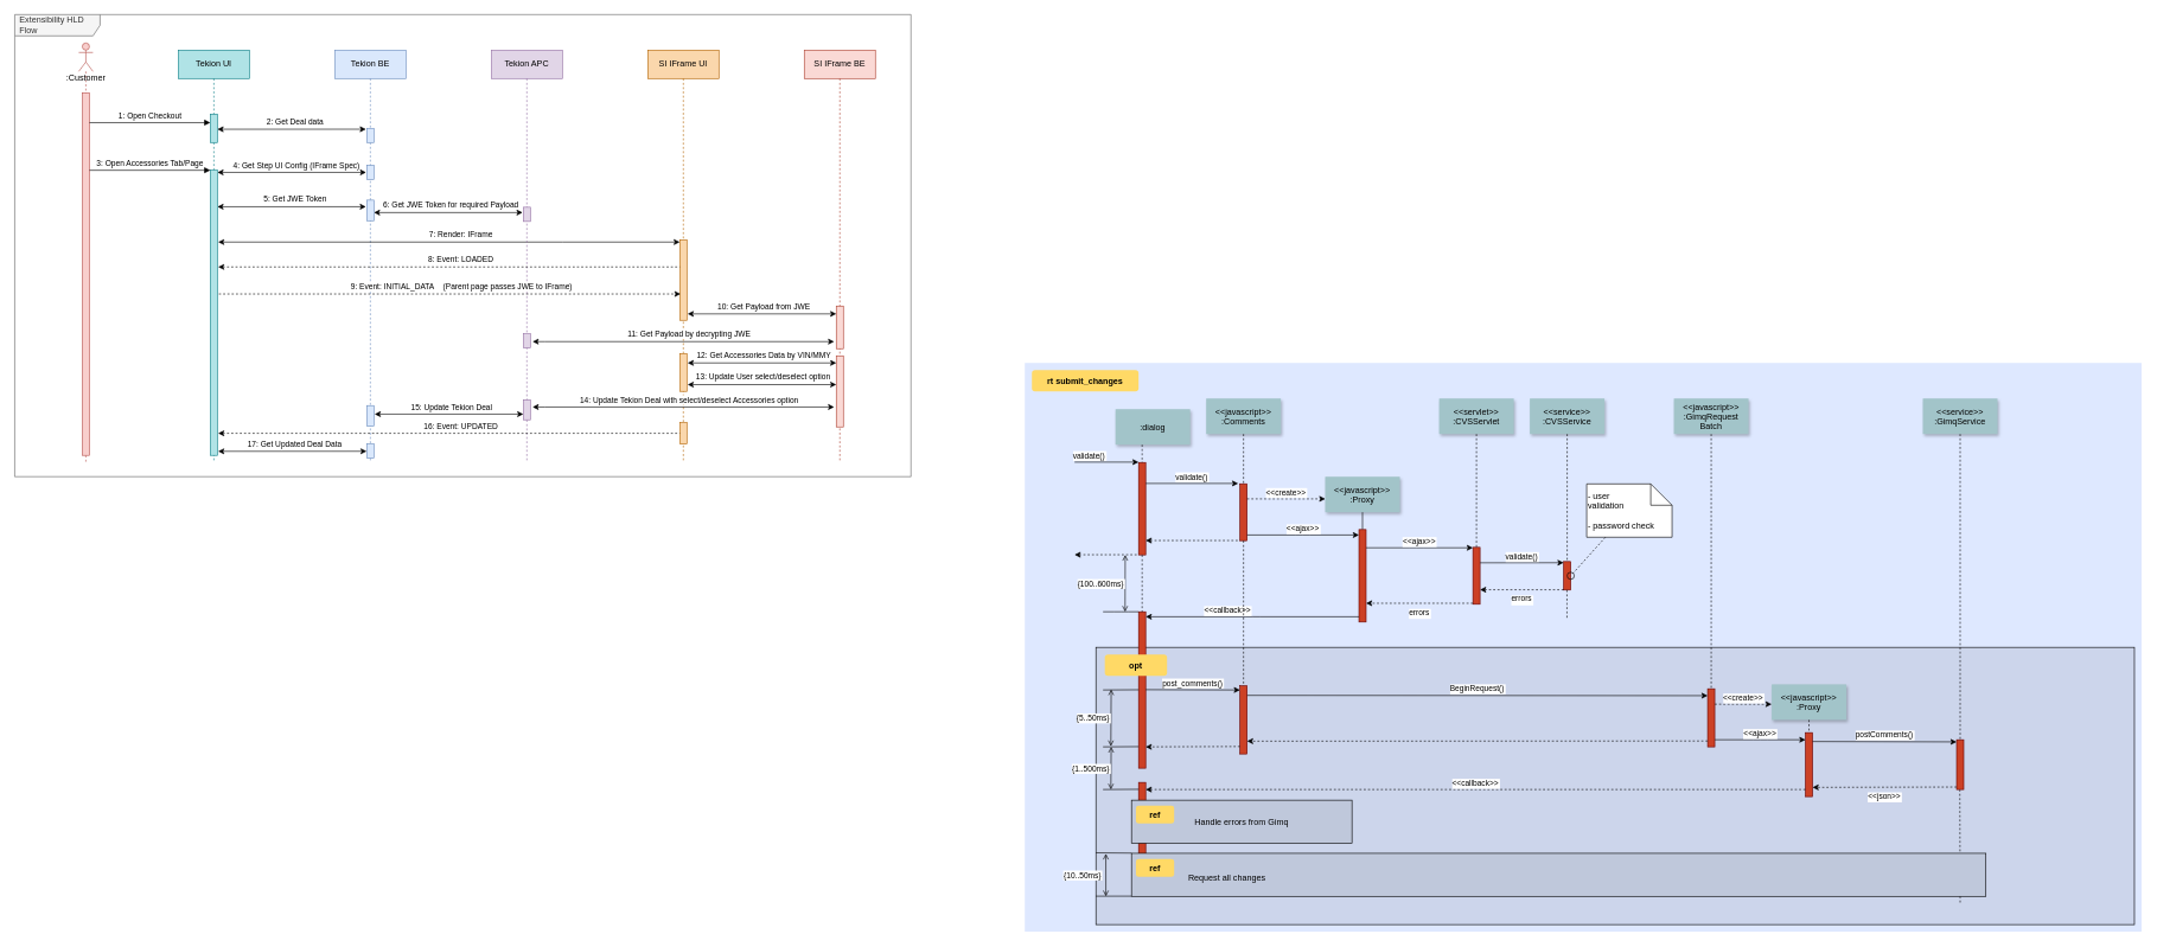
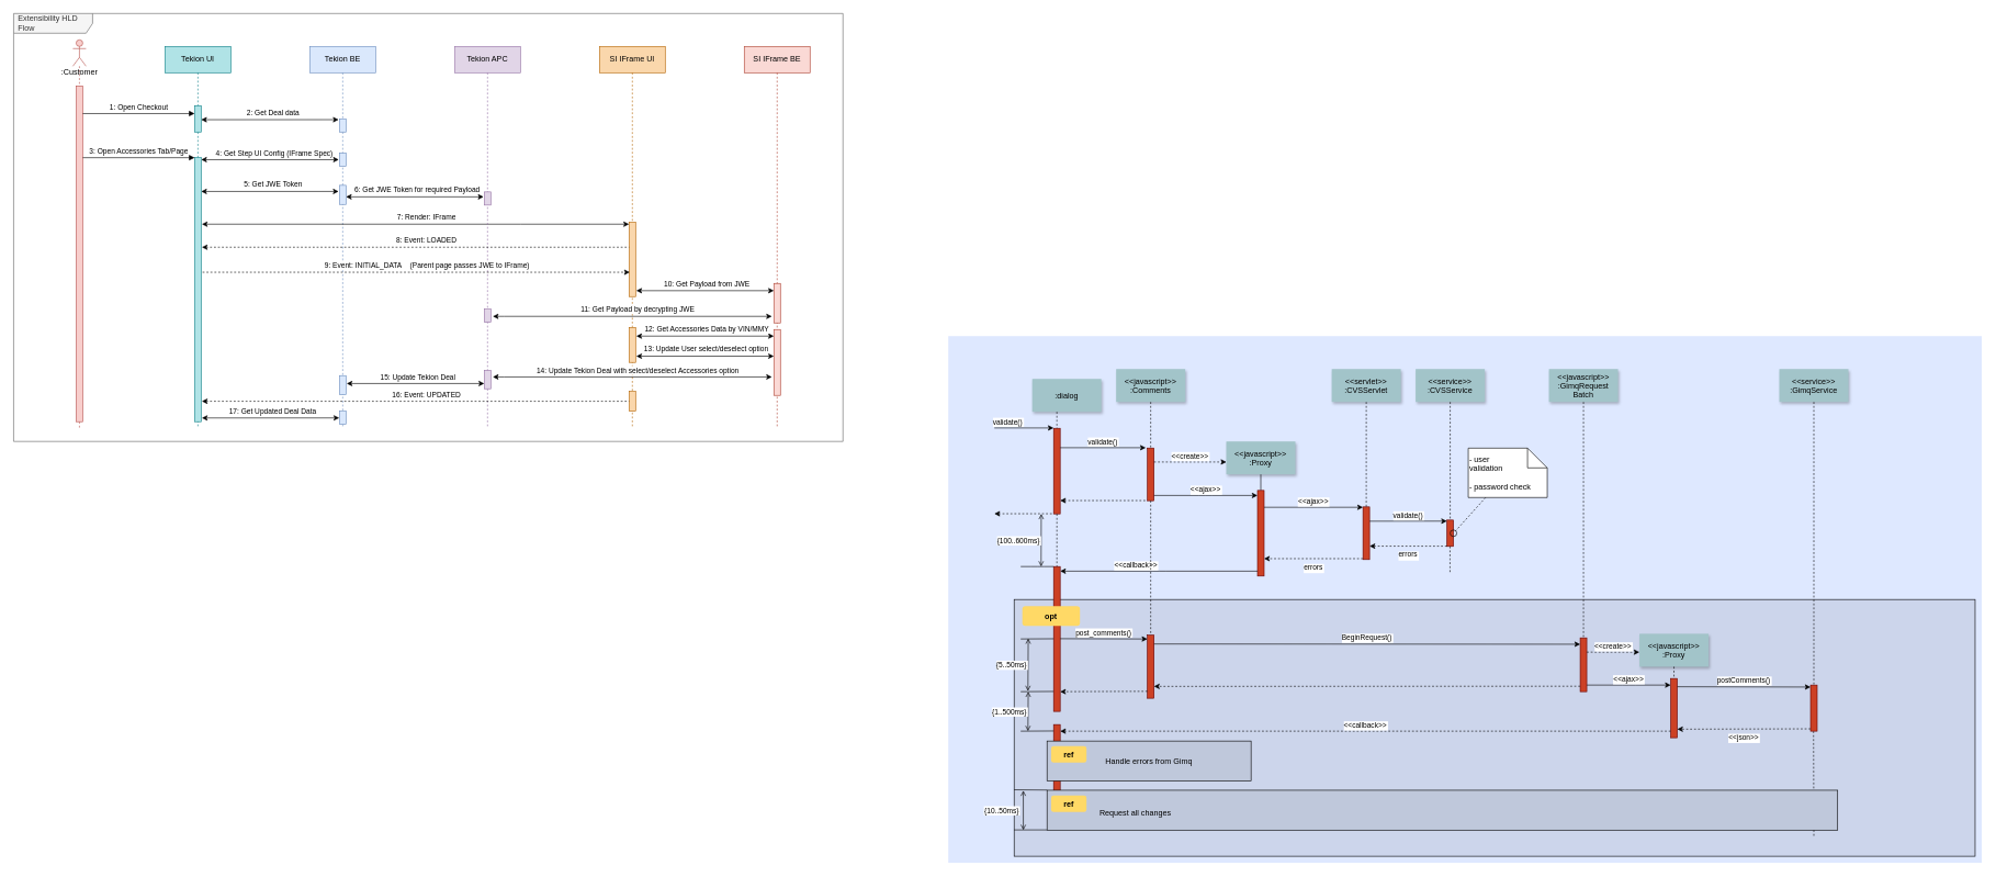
- <mxCell id="61" value="rt submit_changes" style="rounded=1;fontStyle=1;fillColor=#FFD966;strokeColor=none" parent="1" vertex="1"><mxGeometry x="1450" y="520" width="150" height="30" as="geometry" /></mxCell>
